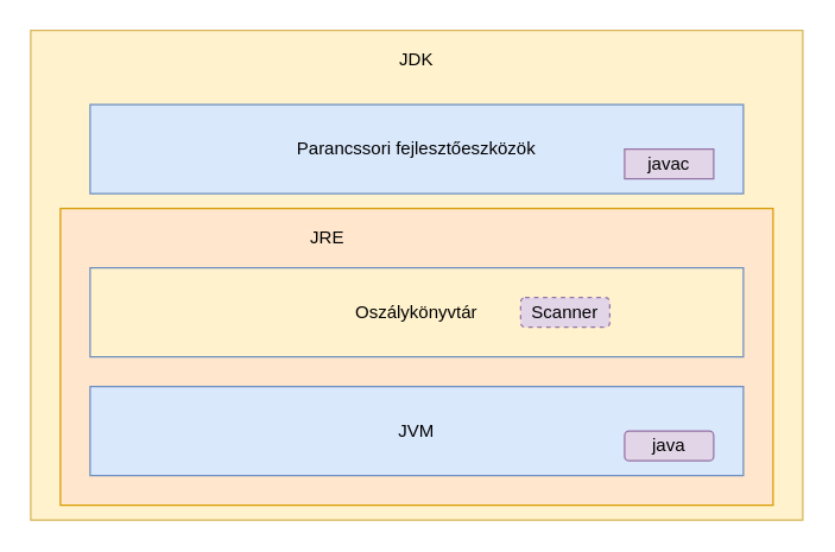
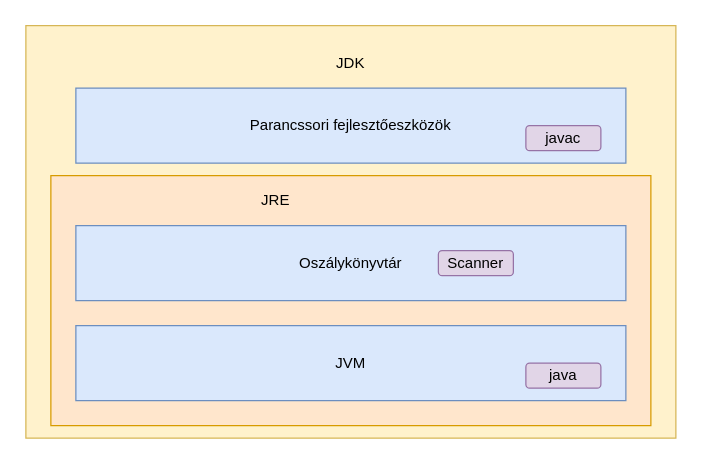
- <mxCell id="10" value="JDK" style="text;html=1;strokeColor=none;fillColor=none;align=center;verticalAlign=middle;whiteSpace=wrap;rounded=0;" vertex="1" parent="1"><mxGeometry x="260" y="30" width="40" height="20" as="geometry" /></mxCell>
+ <mxCell id="10" value="JDK" style="text;html=1;strokeColor=none;fillColor=none;align=center;verticalAlign=middle;whiteSpace=wrap;rounded=0;" vertex="1" parent="1"><mxGeometry x="260" y="40" width="40" height="20" as="geometry" /></mxCell>
- <mxCell id="8" value="javac" style="whiteSpace=wrap;html=1;fillColor=#e1d5e7;strokeColor=#9673a6;rounded=0;" vertex="1" parent="1"><mxGeometry x="420" y="100" width="60" height="20" as="geometry" /></mxCell>
+ <mxCell id="8" value="javac" style="rounded=1;whiteSpace=wrap;html=1;fillColor=#e1d5e7;strokeColor=#9673a6;" vertex="1" parent="1"><mxGeometry x="420" y="100" width="60" height="20" as="geometry" /></mxCell>
- <mxCell id="5" value="Oszálykönyvtár" style="rounded=0;whiteSpace=wrap;html=1;fillColor=#fff2cc;strokeColor=#6c8ebf;" vertex="1" parent="1"><mxGeometry x="60" y="180" width="440" height="60" as="geometry" /></mxCell>
+ <mxCell id="5" value="Oszálykönyvtár" style="rounded=0;whiteSpace=wrap;html=1;fillColor=#dae8fc;strokeColor=#6c8ebf;" vertex="1" parent="1"><mxGeometry x="60" y="180" width="440" height="60" as="geometry" /></mxCell>
- <mxCell id="6" value="Scanner" style="rounded=1;whiteSpace=wrap;html=1;fillColor=#e1d5e7;strokeColor=#9673a6;dashed=1;" vertex="1" parent="1"><mxGeometry x="350" y="200" width="60" height="20" as="geometry" /></mxCell>
+ <mxCell id="6" value="Scanner" style="rounded=1;whiteSpace=wrap;html=1;fillColor=#e1d5e7;strokeColor=#9673a6;" vertex="1" parent="1"><mxGeometry x="350" y="200" width="60" height="20" as="geometry" /></mxCell>
